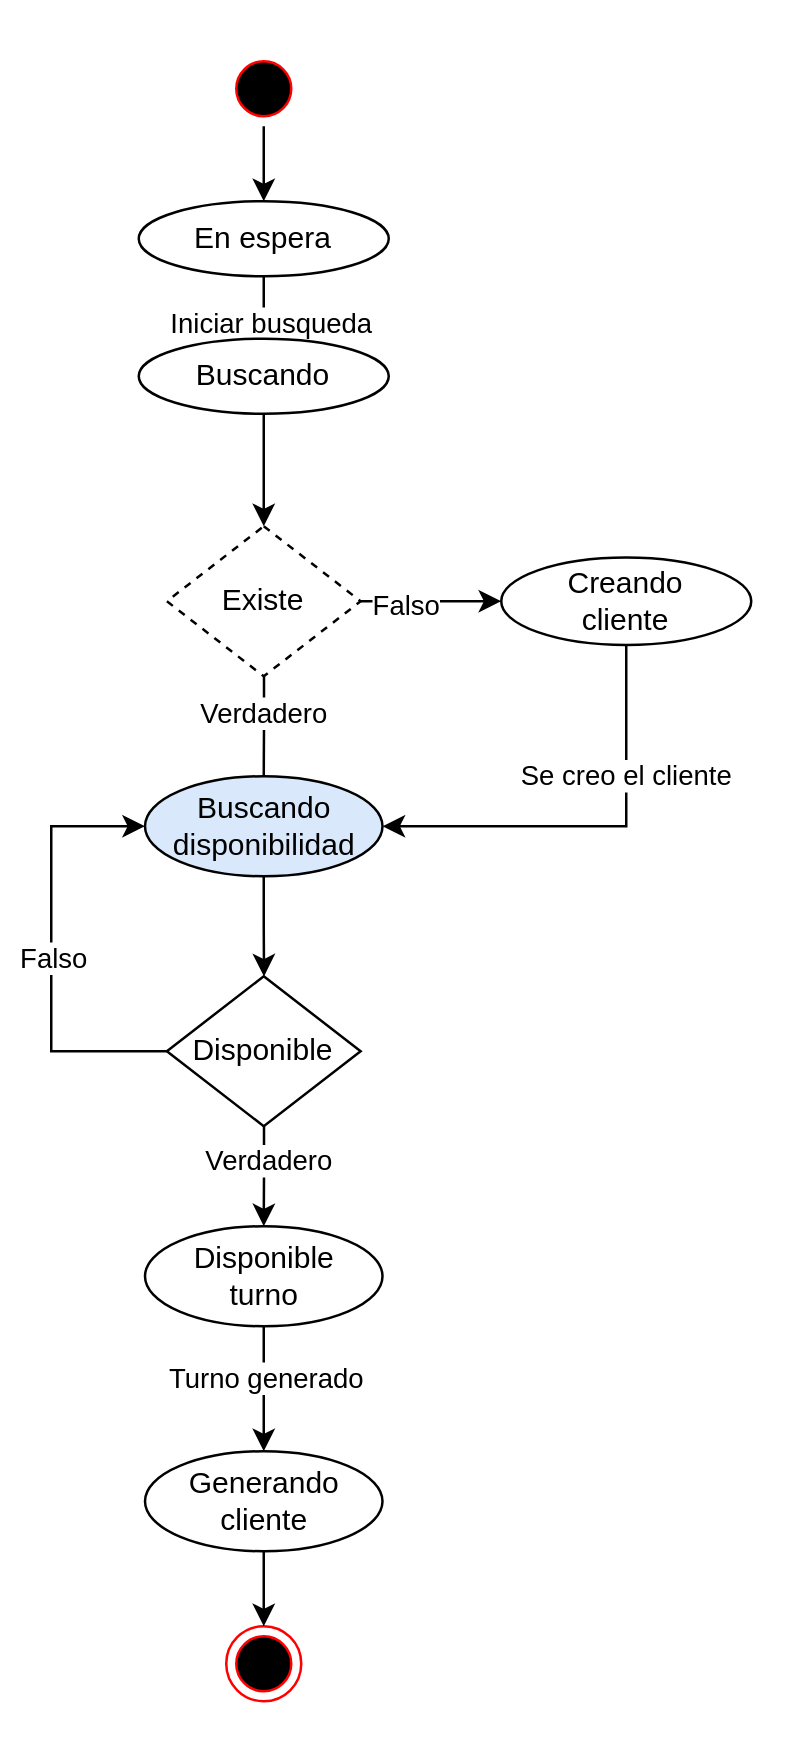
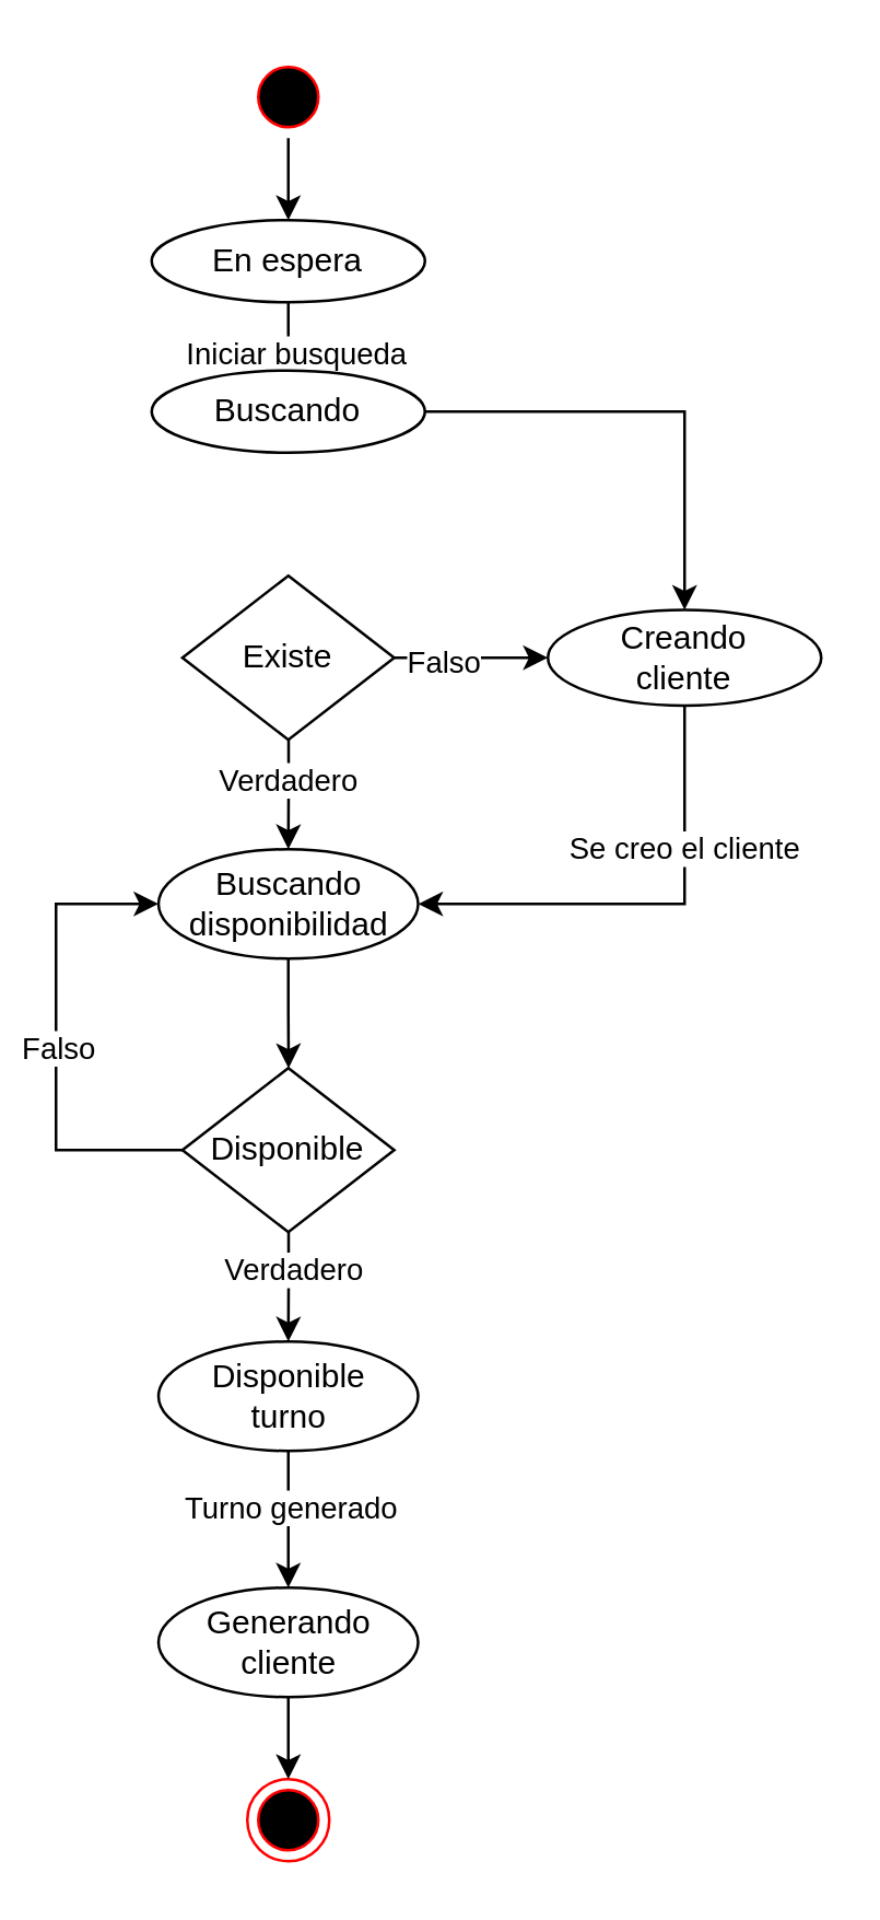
- <mxCell id="8" style="edgeStyle=orthogonalEdgeStyle;rounded=0;orthogonalLoop=1;jettySize=auto;html=1;entryX=0.5;entryY=0;entryDx=0;entryDy=0;" edge="1" parent="1" source="9" target="16"><mxGeometry relative="1" as="geometry" /></mxCell>
+ <mxCell id="8" style="edgeStyle=orthogonalEdgeStyle;rounded=0;orthogonalLoop=1;jettySize=auto;html=1;" edge="1" parent="1" source="9" target="11"><mxGeometry relative="1" as="geometry" /></mxCell>
- <mxCell id="16" value="Existe" style="rhombus;whiteSpace=wrap;html=1;dashed=1;" vertex="1" parent="1"><mxGeometry x="66.25" y="210" width="77.5" height="60" as="geometry" /></mxCell>
+ <mxCell id="16" value="Existe" style="rhombus;whiteSpace=wrap;html=1;" vertex="1" parent="1"><mxGeometry x="66.25" y="210" width="77.5" height="60" as="geometry" /></mxCell>
- <mxCell id="14" style="edgeStyle=orthogonalEdgeStyle;rounded=0;orthogonalLoop=1;jettySize=auto;html=1;endArrow=none;" edge="1" parent="1" source="16" target="18"><mxGeometry relative="1" as="geometry" /></mxCell>
+ <mxCell id="14" style="edgeStyle=orthogonalEdgeStyle;rounded=0;orthogonalLoop=1;jettySize=auto;html=1;" edge="1" parent="1" source="16" target="18"><mxGeometry relative="1" as="geometry" /></mxCell>
- <mxCell id="18" value="&lt;div&gt;Buscando&lt;/div&gt;&lt;div&gt;disponibilidad&lt;br&gt;&lt;/div&gt;" style="ellipse;whiteSpace=wrap;html=1;fillColor=#dae8fc;" vertex="1" parent="1"><mxGeometry x="57.5" y="310" width="95" height="40" as="geometry" /></mxCell>
+ <mxCell id="18" value="&lt;div&gt;Buscando&lt;/div&gt;&lt;div&gt;disponibilidad&lt;br&gt;&lt;/div&gt;" style="ellipse;whiteSpace=wrap;html=1;" vertex="1" parent="1"><mxGeometry x="57.5" y="310" width="95" height="40" as="geometry" /></mxCell>
